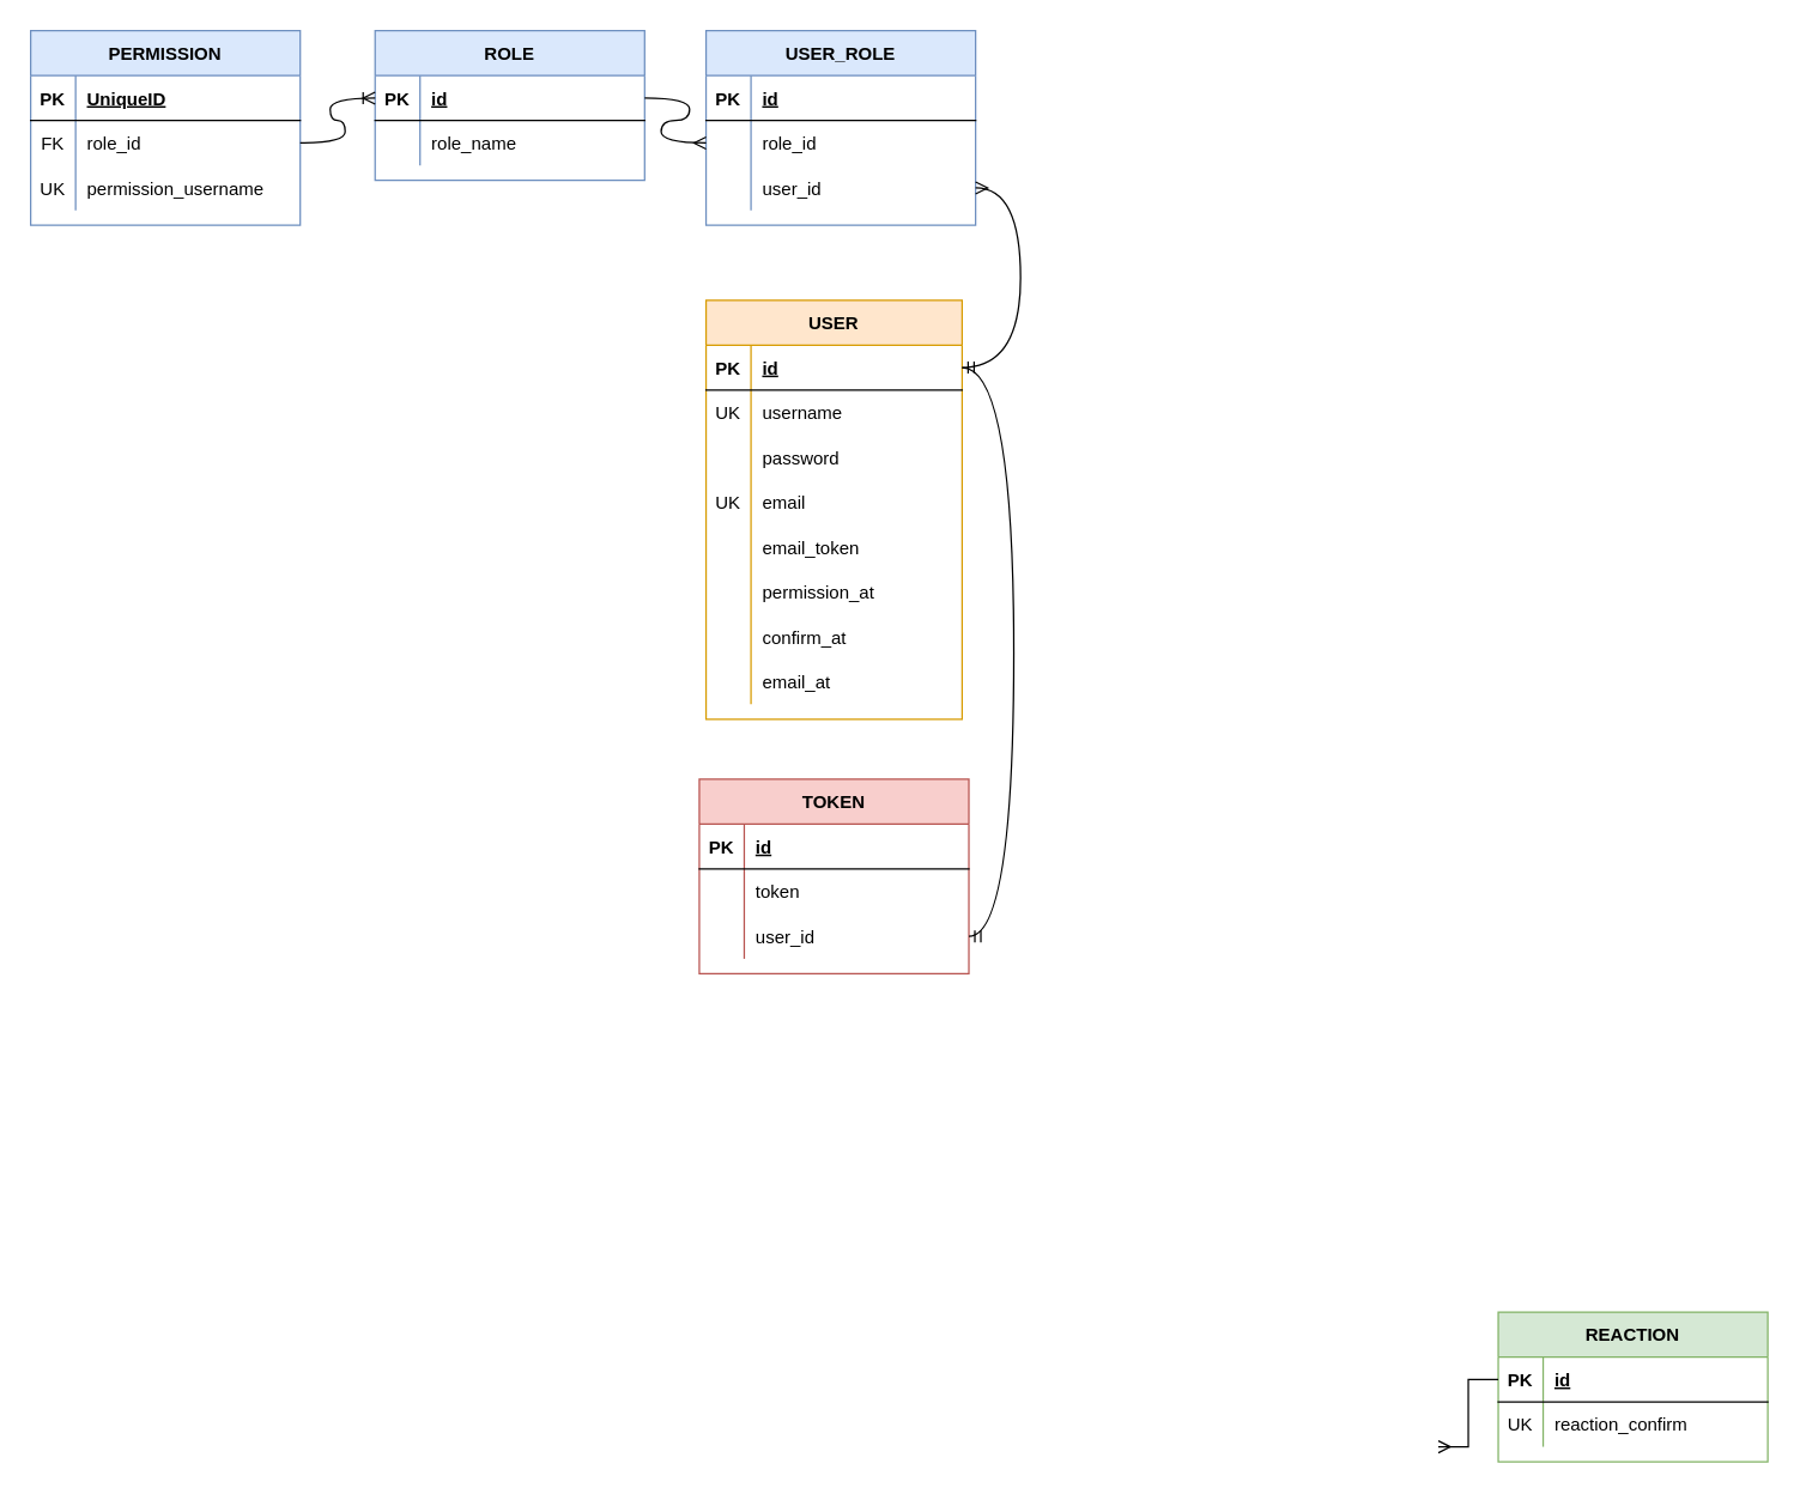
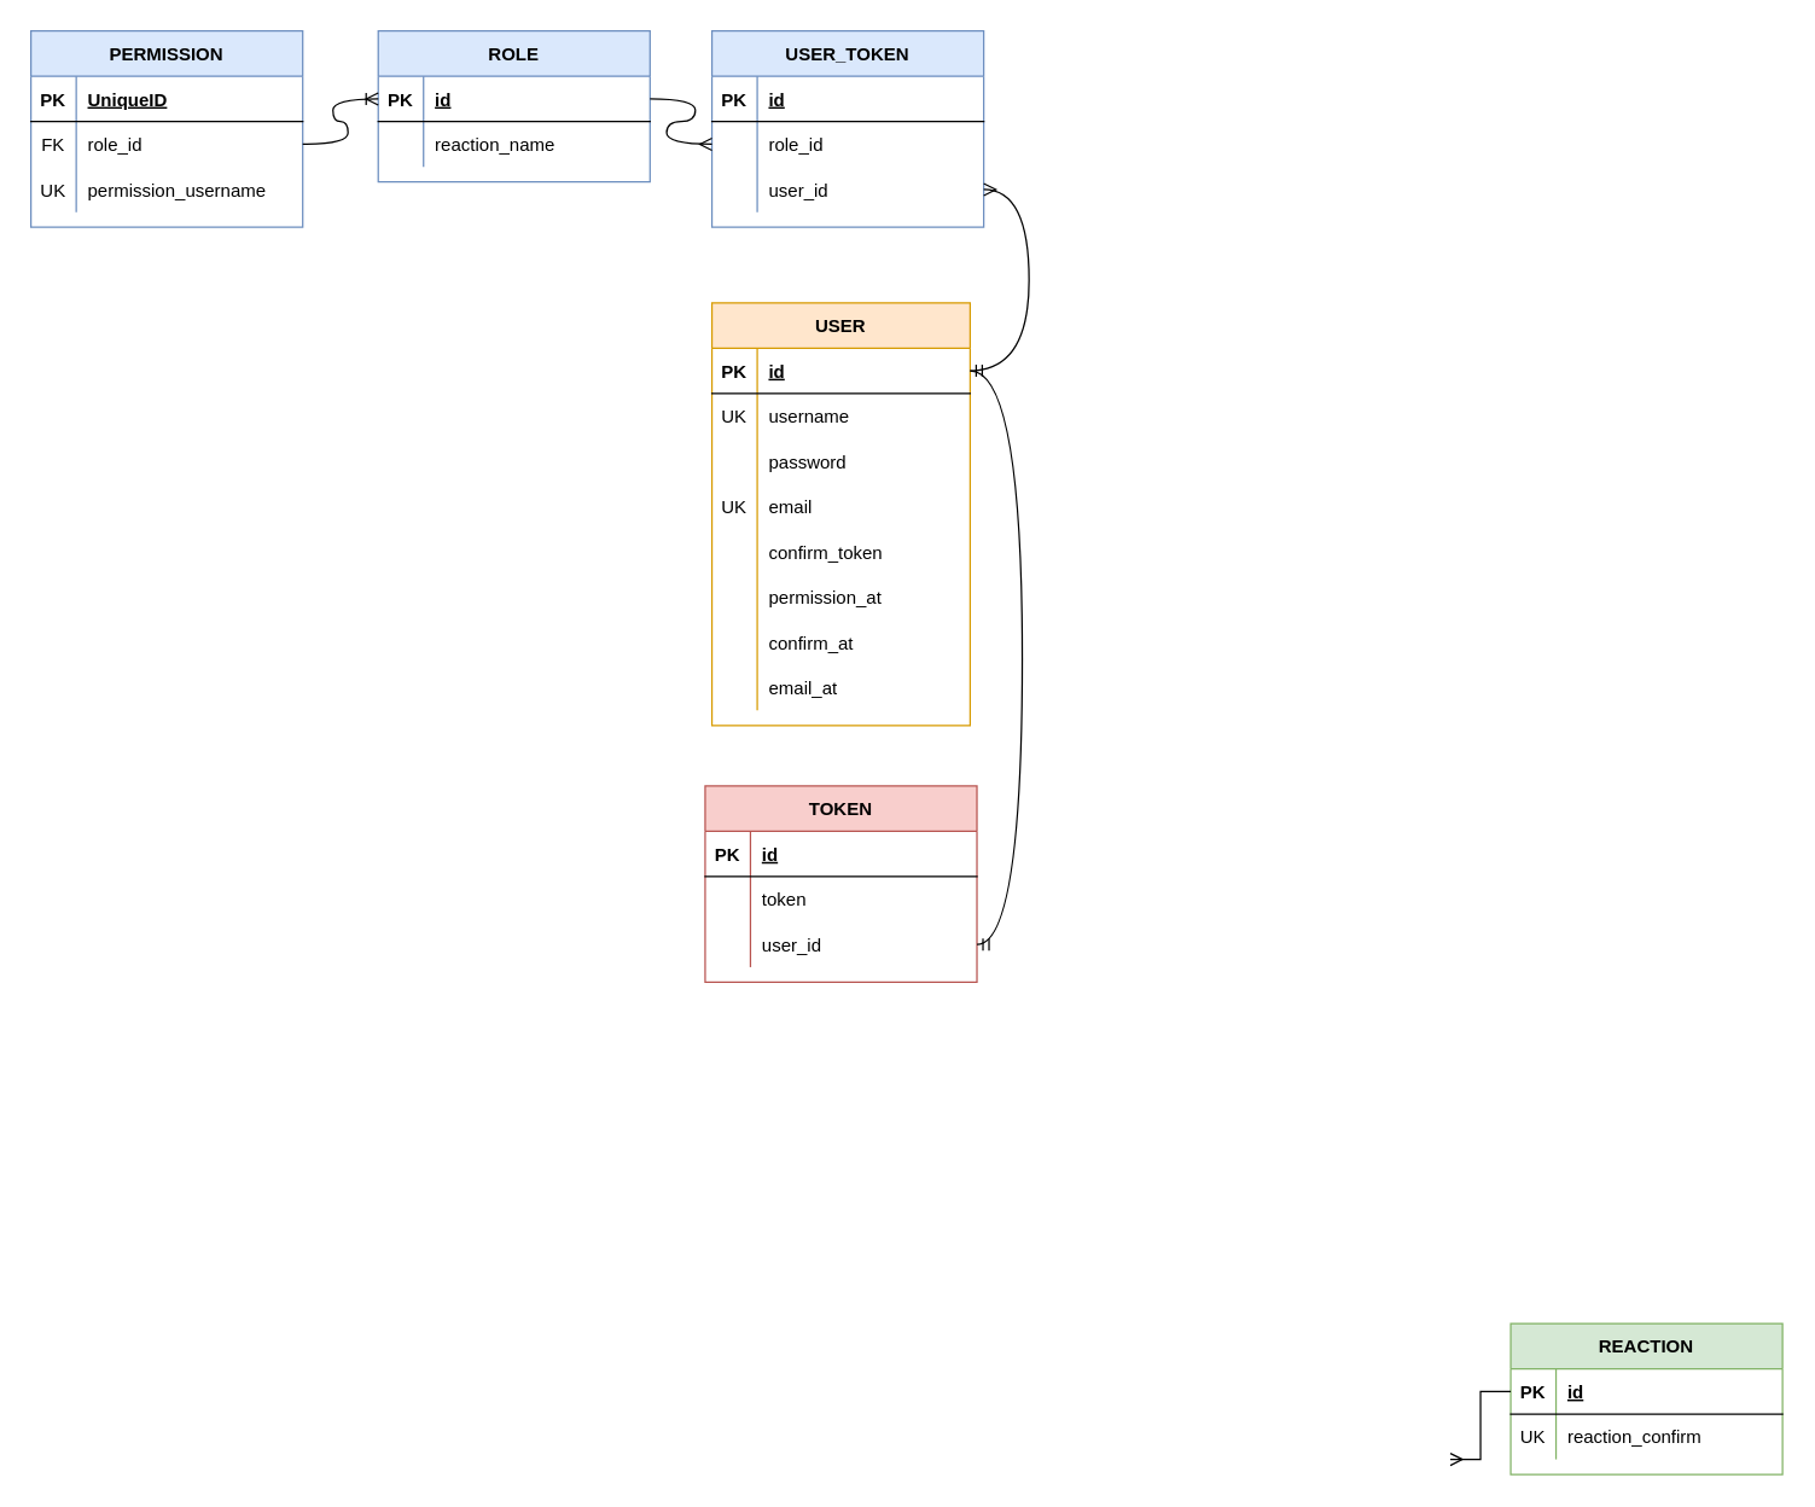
- <mxCell id="53" value="USER_ROLE" style="shape=table;startSize=30;container=1;collapsible=1;childLayout=tableLayout;fixedRows=1;rowLines=0;fontStyle=1;align=center;resizeLast=1;fillColor=#dae8fc;strokeColor=#6c8ebf;" vertex="1" parent="1"><mxGeometry x="471" y="20" width="180" height="130" as="geometry" /></mxCell>
+ <mxCell id="53" value="USER_TOKEN" style="shape=table;startSize=30;container=1;collapsible=1;childLayout=tableLayout;fixedRows=1;rowLines=0;fontStyle=1;align=center;resizeLast=1;fillColor=#dae8fc;strokeColor=#6c8ebf;" vertex="1" parent="1"><mxGeometry x="471" y="20" width="180" height="130" as="geometry" /></mxCell>
- <mxCell id="41" value="role_name" style="shape=partialRectangle;connectable=0;fillColor=none;top=0;left=0;bottom=0;right=0;align=left;spacingLeft=6;overflow=hidden;" vertex="1" parent="39"><mxGeometry x="30" width="150" height="30" as="geometry"><mxRectangle width="150" height="30" as="alternateBounds" /></mxGeometry></mxCell>
+ <mxCell id="41" value="reaction_name" style="shape=partialRectangle;connectable=0;fillColor=none;top=0;left=0;bottom=0;right=0;align=left;spacingLeft=6;overflow=hidden;" vertex="1" parent="39"><mxGeometry x="30" width="150" height="30" as="geometry"><mxRectangle width="150" height="30" as="alternateBounds" /></mxGeometry></mxCell>
- <mxCell id="17" value="email_token" style="shape=partialRectangle;connectable=0;fillColor=none;top=0;left=0;bottom=0;right=0;align=left;spacingLeft=6;overflow=hidden;" vertex="1" parent="15"><mxGeometry x="30" width="141" height="30" as="geometry"><mxRectangle width="141" height="30" as="alternateBounds" /></mxGeometry></mxCell>
+ <mxCell id="17" value="confirm_token" style="shape=partialRectangle;connectable=0;fillColor=none;top=0;left=0;bottom=0;right=0;align=left;spacingLeft=6;overflow=hidden;" vertex="1" parent="15"><mxGeometry x="30" width="141" height="30" as="geometry"><mxRectangle width="141" height="30" as="alternateBounds" /></mxGeometry></mxCell>
